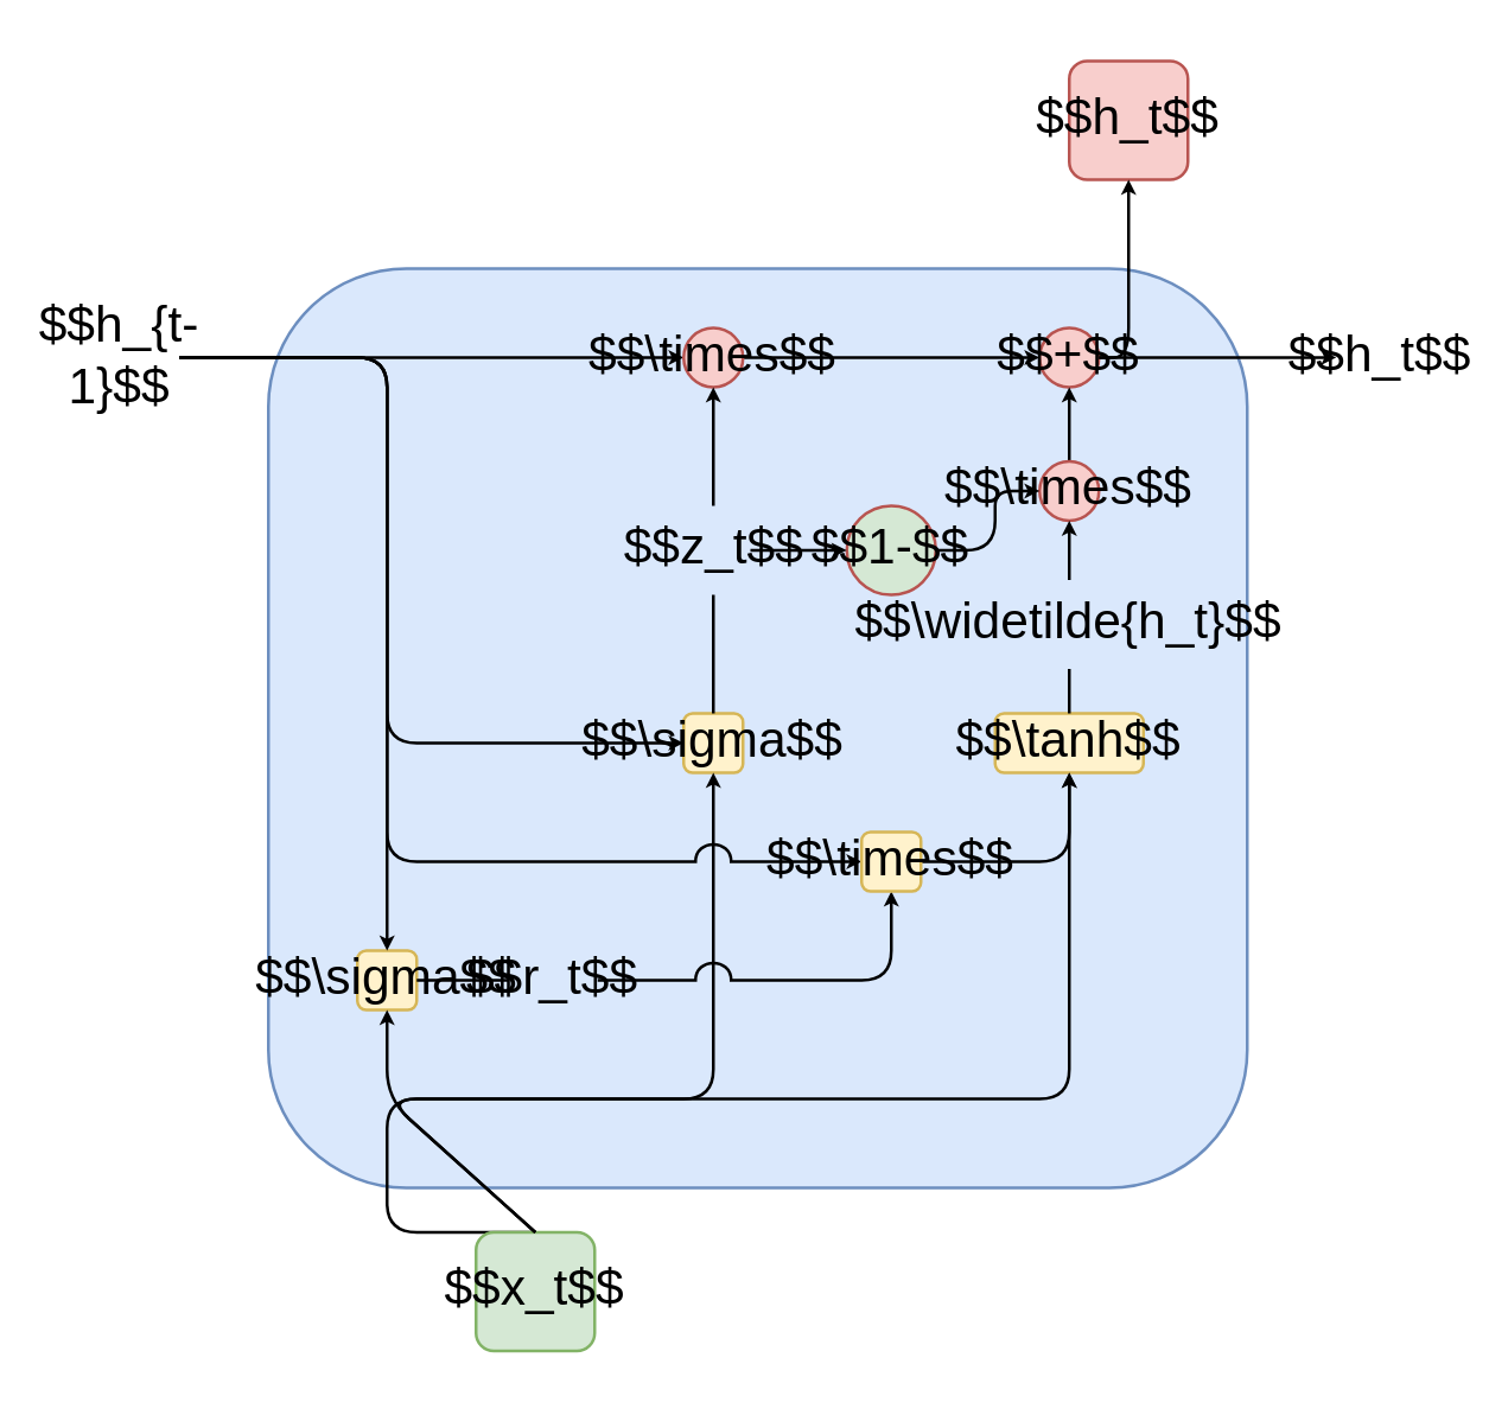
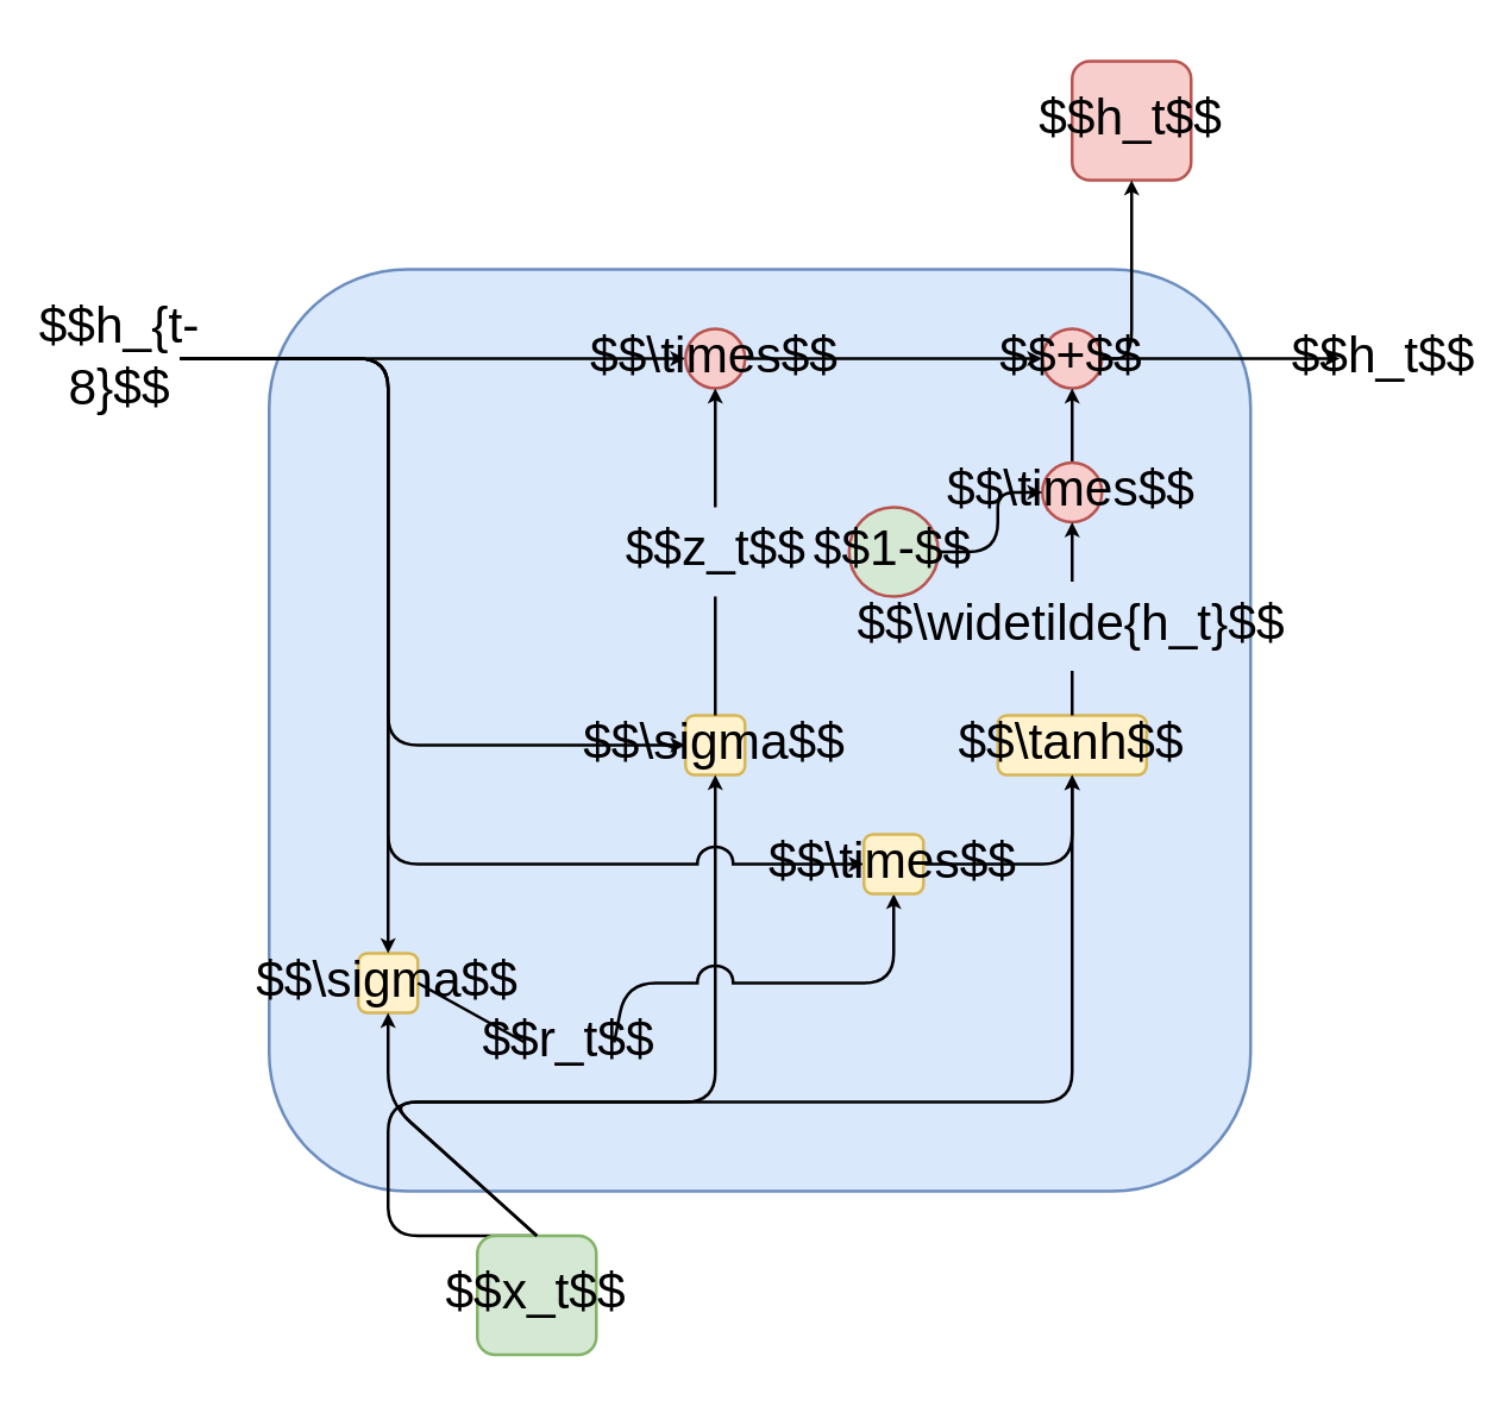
- <mxCell id="5" value="$$h_{t-1}$$" style="text;html=1;strokeColor=none;fillColor=none;align=center;verticalAlign=middle;whiteSpace=wrap;rounded=0;labelBackgroundColor=none;fontSize=17;" parent="1" vertex="1"><mxGeometry x="20" y="110" width="40" height="20" as="geometry" /></mxCell>
+ <mxCell id="5" value="$$h_{t-8}$$" style="text;html=1;strokeColor=none;fillColor=none;align=center;verticalAlign=middle;whiteSpace=wrap;rounded=0;labelBackgroundColor=none;fontSize=17;" parent="1" vertex="1"><mxGeometry x="20" y="110" width="40" height="20" as="geometry" /></mxCell>
- <mxCell id="22" value="" style="edgeStyle=orthogonalEdgeStyle;rounded=1;orthogonalLoop=1;jettySize=auto;html=1;startSize=2;endSize=2;" edge="1" parent="1" source="23" target="21"><mxGeometry relative="1" as="geometry" /></mxCell>
- <mxCell id="32" value="$$r_t$$" style="text;html=1;strokeColor=none;fillColor=none;align=center;verticalAlign=middle;whiteSpace=wrap;rounded=0;labelBackgroundColor=none;fontSize=17;" parent="1" vertex="1"><mxGeometry x="171" y="315" width="30" height="30" as="geometry" /></mxCell>
+ <mxCell id="32" value="$$r_t$$" style="text;html=1;strokeColor=none;fillColor=none;align=center;verticalAlign=middle;whiteSpace=wrap;rounded=0;labelBackgroundColor=none;fontSize=17;" parent="1" vertex="1"><mxGeometry x="176" y="335" width="30" height="30" as="geometry" /></mxCell>
